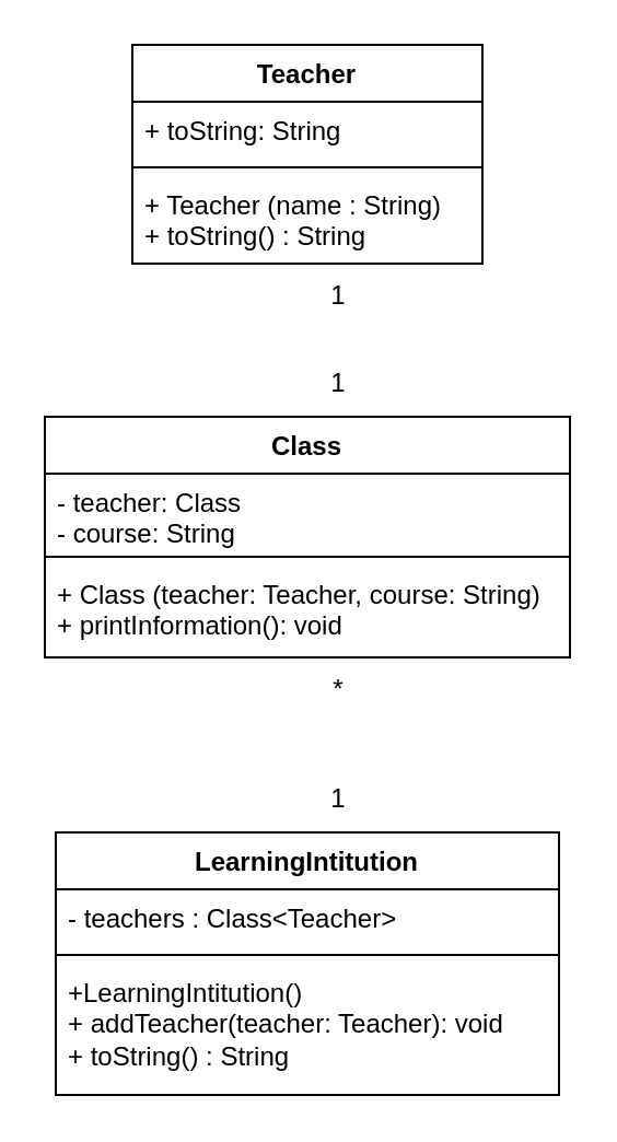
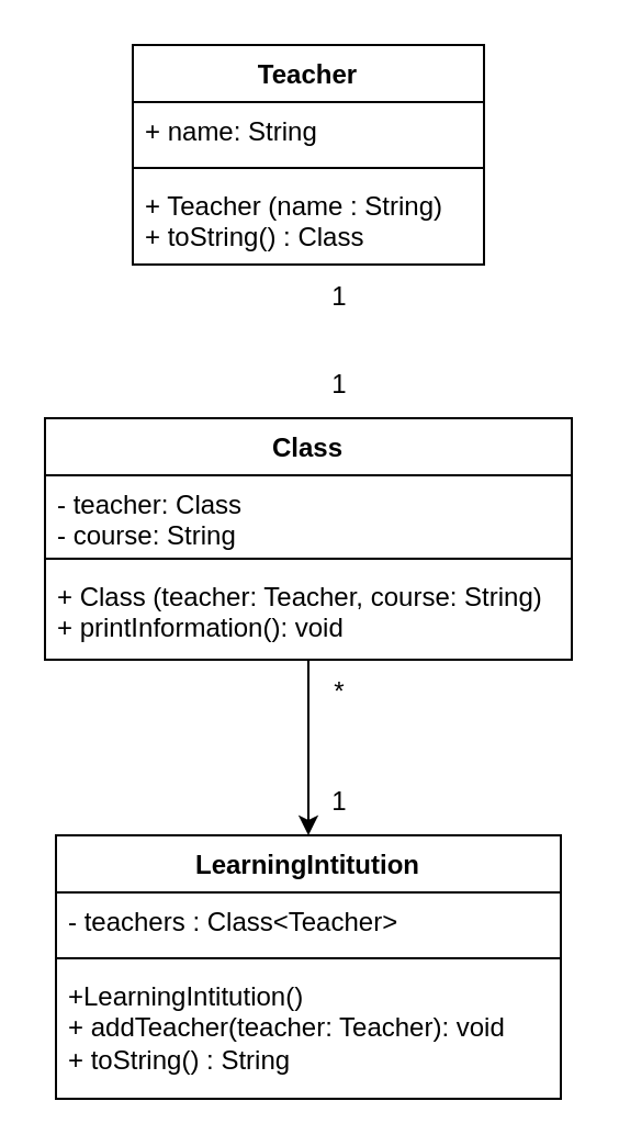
- <mxCell id="3" value="+ toString: String" style="text;strokeColor=none;fillColor=none;align=left;verticalAlign=top;spacingLeft=4;spacingRight=4;overflow=hidden;rotatable=0;points=[[0,0.5],[1,0.5]];portConstraint=eastwest;whiteSpace=wrap;html=1;" vertex="1" parent="2"><mxGeometry y="26" width="160" height="26" as="geometry" /></mxCell>
+ <mxCell id="3" value="+ name: String" style="text;strokeColor=none;fillColor=none;align=left;verticalAlign=top;spacingLeft=4;spacingRight=4;overflow=hidden;rotatable=0;points=[[0,0.5],[1,0.5]];portConstraint=eastwest;whiteSpace=wrap;html=1;" vertex="1" parent="2"><mxGeometry y="26" width="160" height="26" as="geometry" /></mxCell>
- <mxCell id="5" value="&lt;div&gt;+ Teacher (name : String)&lt;/div&gt;+ toString() : String" style="text;strokeColor=none;fillColor=none;align=left;verticalAlign=top;spacingLeft=4;spacingRight=4;overflow=hidden;rotatable=0;points=[[0,0.5],[1,0.5]];portConstraint=eastwest;whiteSpace=wrap;html=1;" vertex="1" parent="2"><mxGeometry y="60" width="160" height="40" as="geometry" /></mxCell>
+ <mxCell id="5" value="&lt;div&gt;+ Teacher (name : String)&lt;/div&gt;+ toString() : Class" style="text;strokeColor=none;fillColor=none;align=left;verticalAlign=top;spacingLeft=4;spacingRight=4;overflow=hidden;rotatable=0;points=[[0,0.5],[1,0.5]];portConstraint=eastwest;whiteSpace=wrap;html=1;" vertex="1" parent="2"><mxGeometry y="60" width="160" height="40" as="geometry" /></mxCell>
+ <mxCell id="6" style="edgeStyle=orthogonalEdgeStyle;rounded=0;orthogonalLoop=1;jettySize=auto;html=1;" edge="1" parent="1" source="7" target="11"><mxGeometry relative="1" as="geometry" /></mxCell>
